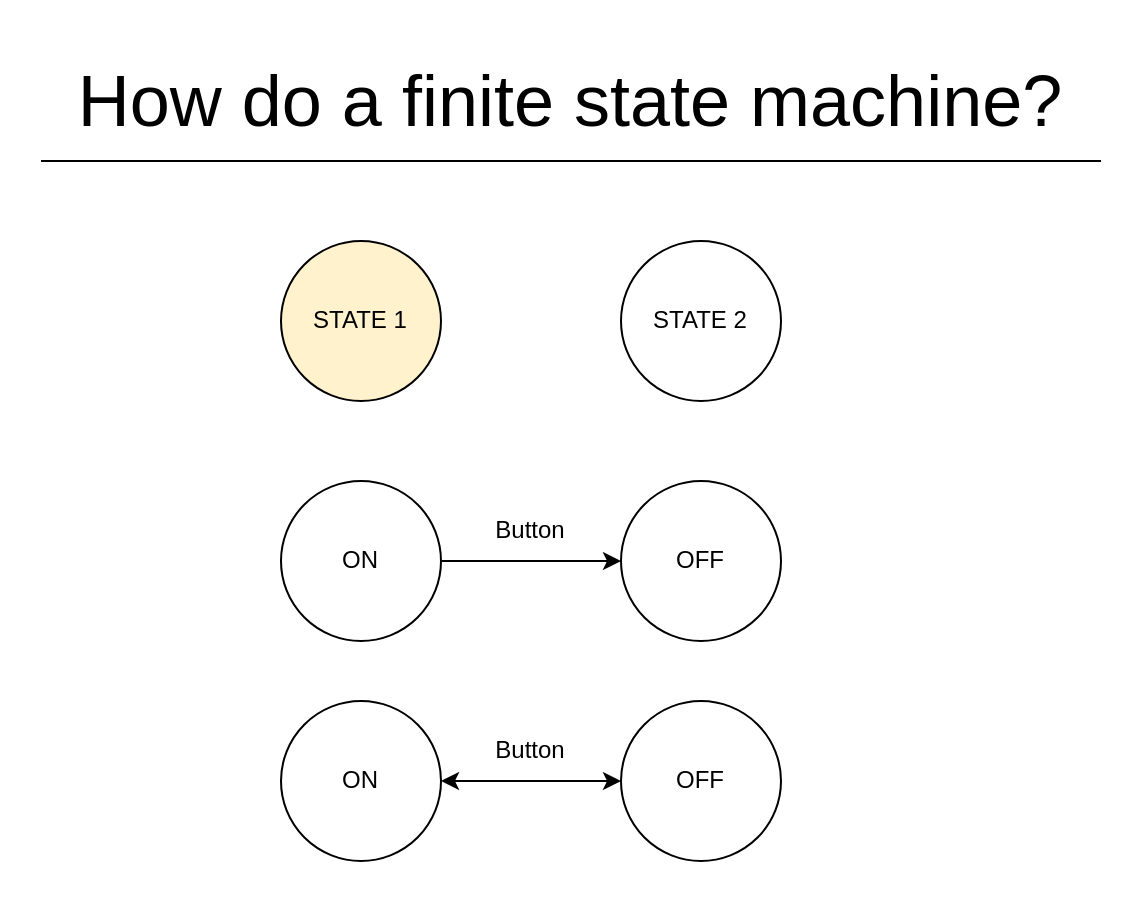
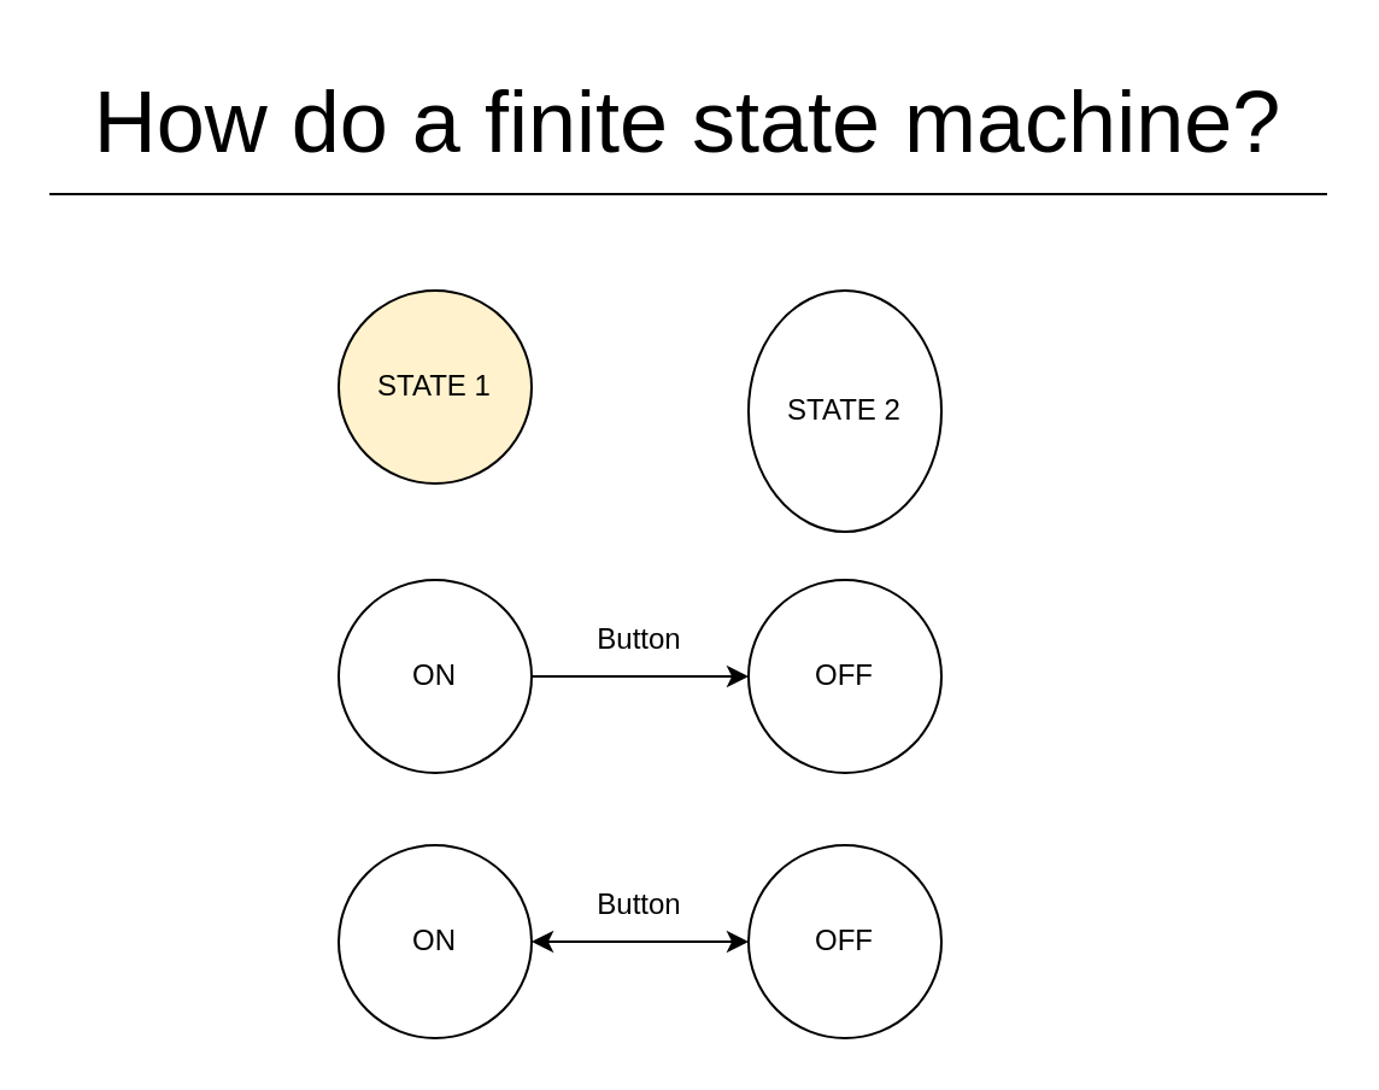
- <mxCell id="5" value="STATE 2" style="ellipse;whiteSpace=wrap;html=1;aspect=fixed;" vertex="1" parent="1"><mxGeometry x="310" y="120" width="80" height="80" as="geometry" /></mxCell>
+ <mxCell id="5" value="STATE 2" style="ellipse;whiteSpace=wrap;html=1;aspect=fixed;" vertex="1" parent="1"><mxGeometry x="310" y="120" width="80" height="100" as="geometry" /></mxCell>
